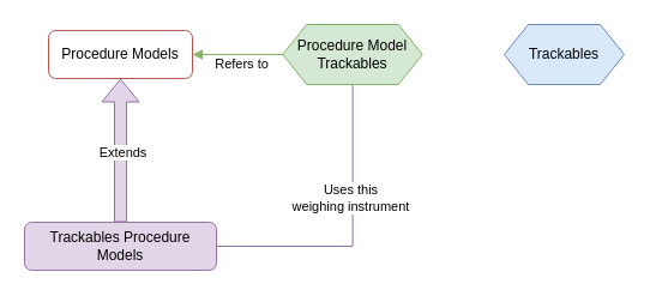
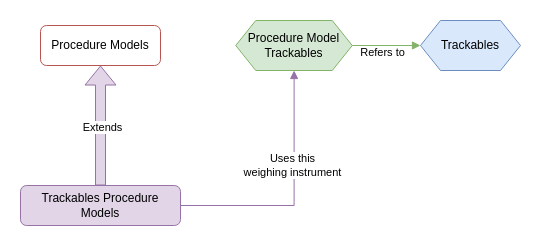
- <mxCell id="11" style="edgeStyle=orthogonalEdgeStyle;rounded=0;orthogonalLoop=1;jettySize=auto;html=1;endArrow=block;endFill=1;fillColor=#d5e8d4;strokeColor=#82b366;" edge="1" parent="1" source="13" target="2"><mxGeometry relative="1" as="geometry" /></mxCell>
- <mxCell id="12" value="Refers to" style="edgeLabel;html=1;align=center;verticalAlign=middle;resizable=0;points=[];" vertex="1" connectable="0" parent="11"><mxGeometry x="0.043" y="-2" relative="1" as="geometry"><mxPoint x="4" y="9" as="offset" /></mxGeometry></mxCell>
+ <mxCell id="9" style="edgeStyle=orthogonalEdgeStyle;rounded=0;orthogonalLoop=1;jettySize=auto;html=1;endArrow=block;endFill=1;fillColor=#d5e8d4;strokeColor=#82b366;" edge="1" parent="1" source="13" target="8"><mxGeometry relative="1" as="geometry" /></mxCell>
+ <mxCell id="10" value="Refers to" style="edgeLabel;html=1;align=center;verticalAlign=middle;resizable=0;points=[];" vertex="1" connectable="0" parent="9"><mxGeometry x="-0.202" y="1" relative="1" as="geometry"><mxPoint x="3" y="7" as="offset" /></mxGeometry></mxCell>
- <mxCell id="5" style="edgeStyle=orthogonalEdgeStyle;rounded=0;orthogonalLoop=1;jettySize=auto;html=1;endArrow=none;endFill=1;fillColor=#e1d5e7;strokeColor=#9673a6;" edge="1" parent="1" source="7" target="13"><mxGeometry relative="1" as="geometry" /></mxCell>
+ <mxCell id="5" style="edgeStyle=orthogonalEdgeStyle;rounded=0;orthogonalLoop=1;jettySize=auto;html=1;endArrow=block;endFill=1;fillColor=#e1d5e7;strokeColor=#9673a6;" edge="1" parent="1" source="7" target="13"><mxGeometry relative="1" as="geometry" /></mxCell>
